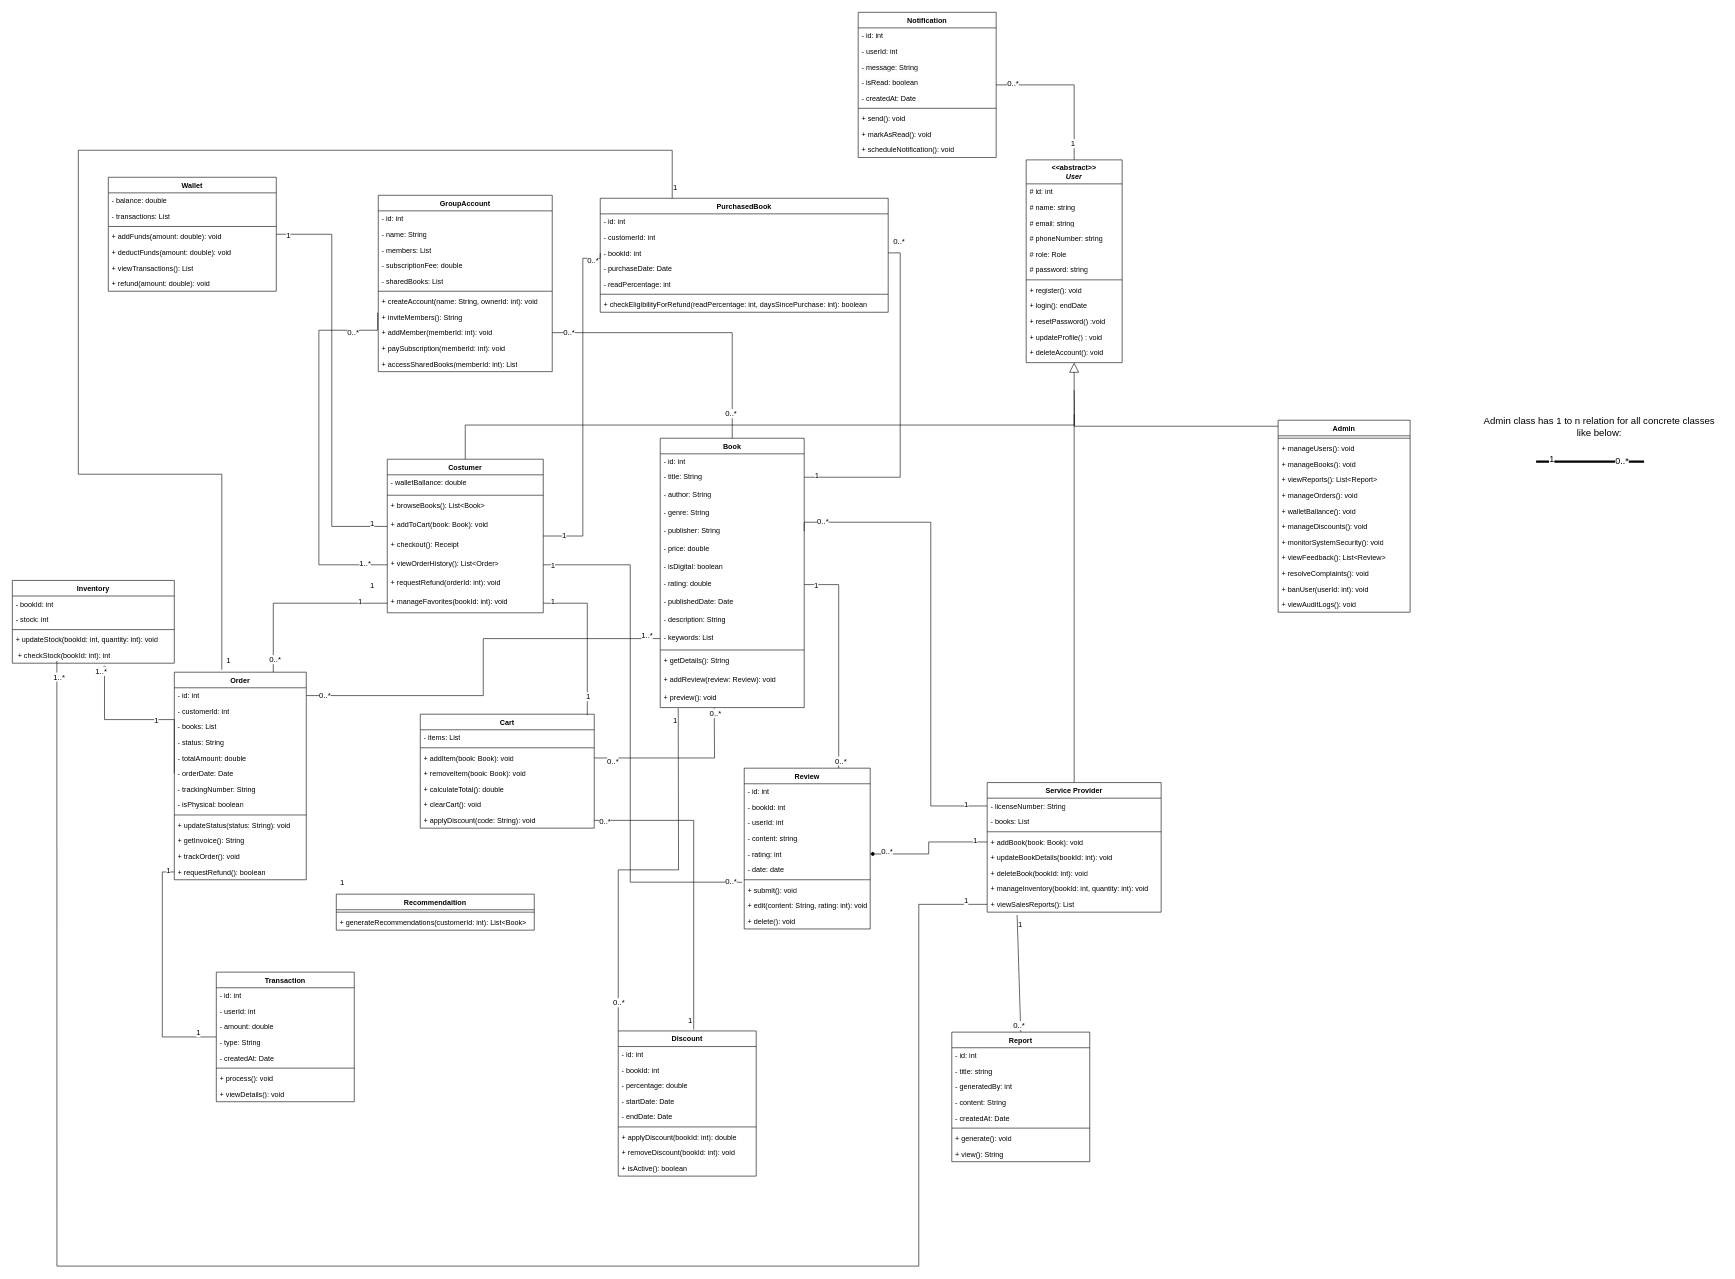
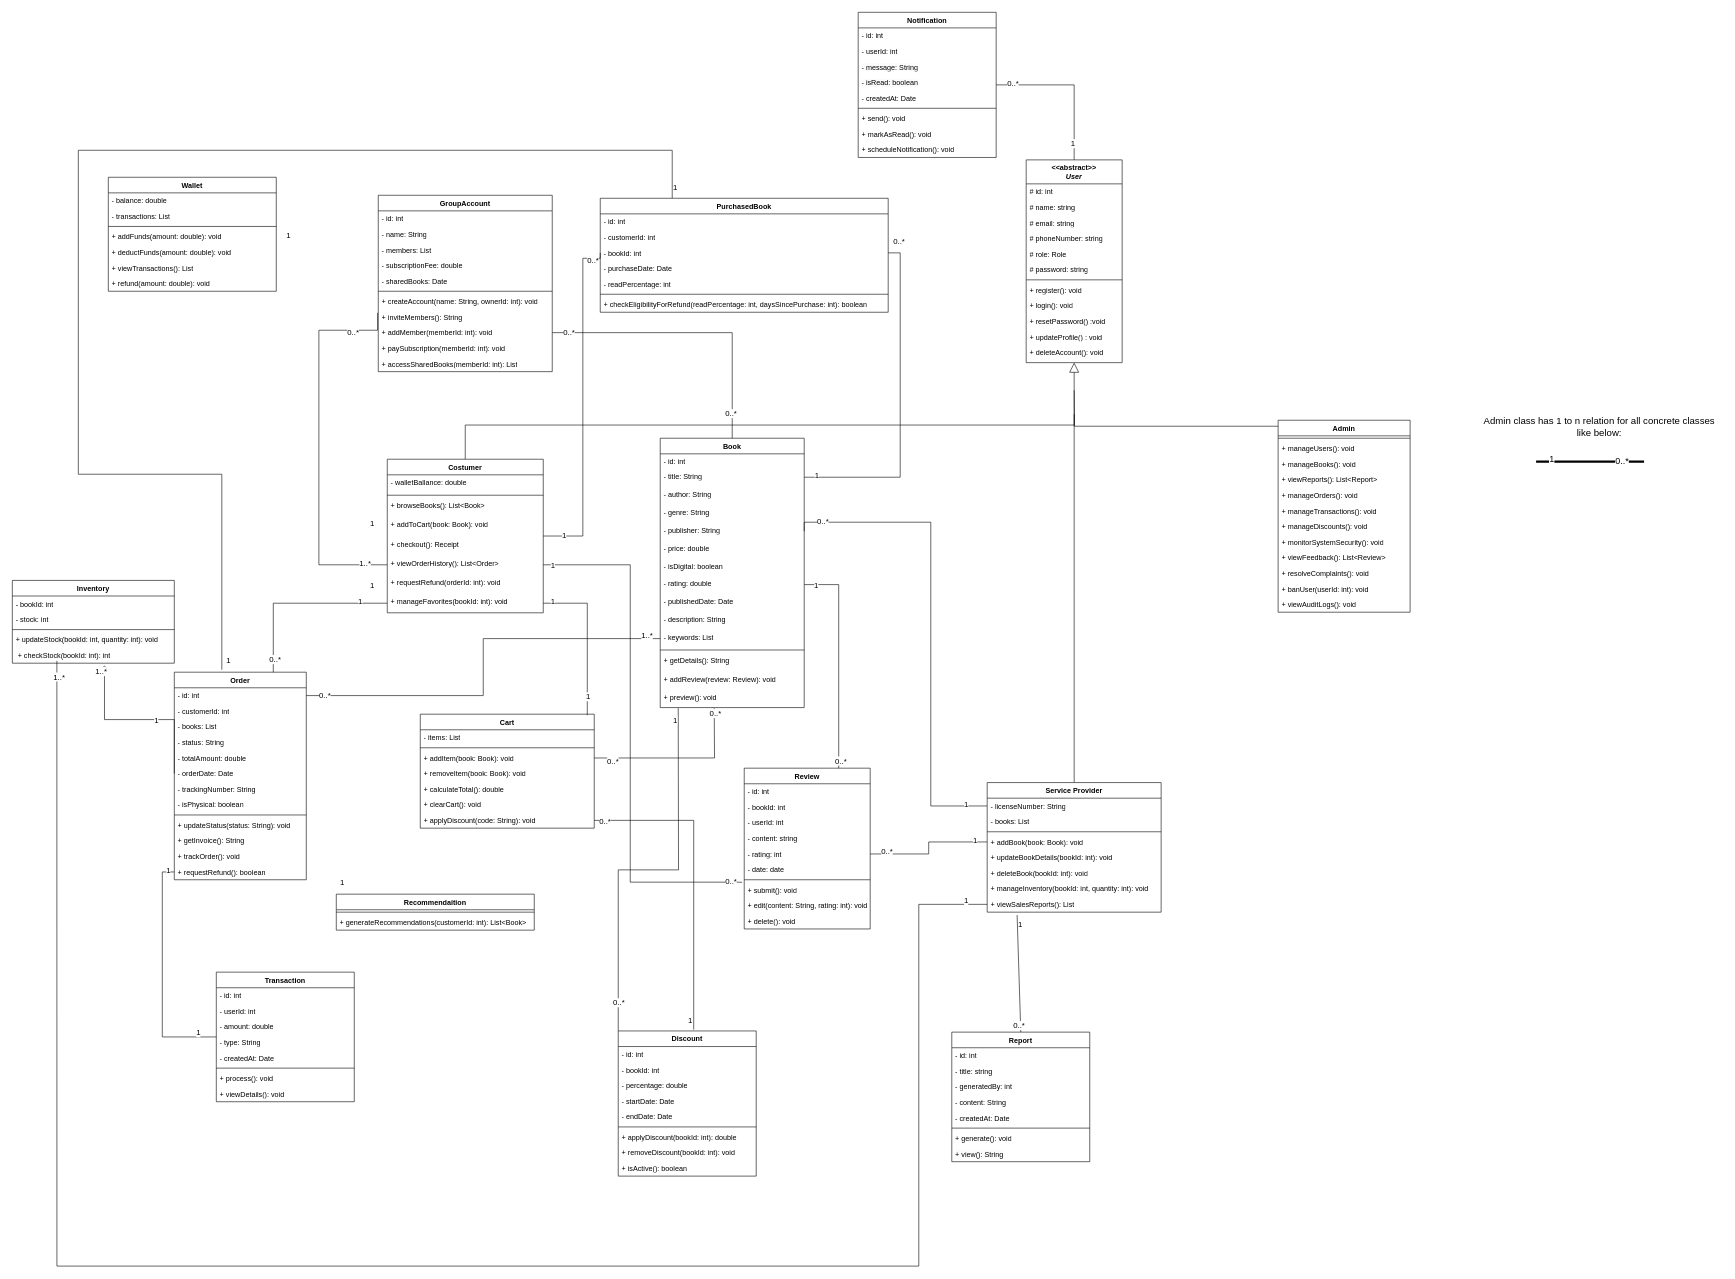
- <mxCell id="154" value="- sharedBooks: List&lt;div&gt;&lt;br/&gt;&lt;/div&gt;" style="text;strokeColor=none;fillColor=none;align=left;verticalAlign=top;spacingLeft=4;spacingRight=4;overflow=hidden;rotatable=0;points=[[0,0.5],[1,0.5]];portConstraint=eastwest;whiteSpace=wrap;html=1;" parent="149" vertex="1"><mxGeometry y="130" width="290" height="26" as="geometry" /></mxCell>
+ <mxCell id="154" value="- sharedBooks: Date&lt;div&gt;&lt;br/&gt;&lt;/div&gt;" style="text;strokeColor=none;fillColor=none;align=left;verticalAlign=top;spacingLeft=4;spacingRight=4;overflow=hidden;rotatable=0;points=[[0,0.5],[1,0.5]];portConstraint=eastwest;whiteSpace=wrap;html=1;" parent="149" vertex="1"><mxGeometry y="130" width="290" height="26" as="geometry" /></mxCell>
- <mxCell id="12" value="+ login(): endDate" style="text;strokeColor=none;fillColor=none;align=left;verticalAlign=top;spacingLeft=4;spacingRight=4;overflow=hidden;rotatable=0;points=[[0,0.5],[1,0.5]];portConstraint=eastwest;whiteSpace=wrap;html=1;" parent="3" vertex="1"><mxGeometry y="230" width="160" height="26" as="geometry" /></mxCell>
+ <mxCell id="12" value="+ login(): void" style="text;strokeColor=none;fillColor=none;align=left;verticalAlign=top;spacingLeft=4;spacingRight=4;overflow=hidden;rotatable=0;points=[[0,0.5],[1,0.5]];portConstraint=eastwest;whiteSpace=wrap;html=1;" parent="3" vertex="1"><mxGeometry y="230" width="160" height="26" as="geometry" /></mxCell>
- <mxCell id="191" style="edgeStyle=orthogonalEdgeStyle;rounded=0;orthogonalLoop=1;jettySize=auto;html=1;exitX=0;exitY=0.5;exitDx=0;exitDy=0;entryX=1;entryY=0.5;entryDx=0;entryDy=0;endArrow=none;endFill=0;" parent="1" source="22" target="101" edge="1"><mxGeometry relative="1" as="geometry" /></mxCell>
- <mxCell id="44" value="+ walletBallance(): void&lt;br style=&quot;padding: 0px; margin: 0px;&quot;&gt;&amp;nbsp; &amp;nbsp;&amp;nbsp;" style="text;strokeColor=none;fillColor=none;align=left;verticalAlign=top;spacingLeft=4;spacingRight=4;overflow=hidden;rotatable=0;points=[[0,0.5],[1,0.5]];portConstraint=eastwest;whiteSpace=wrap;html=1;" parent="38" vertex="1"><mxGeometry y="138" width="220" height="26" as="geometry" /></mxCell>
+ <mxCell id="44" value="+ manageTransactions(): void&lt;br style=&quot;padding: 0px; margin: 0px;&quot;&gt;&amp;nbsp; &amp;nbsp;&amp;nbsp;" style="text;strokeColor=none;fillColor=none;align=left;verticalAlign=top;spacingLeft=4;spacingRight=4;overflow=hidden;rotatable=0;points=[[0,0.5],[1,0.5]];portConstraint=eastwest;whiteSpace=wrap;html=1;" parent="38" vertex="1"><mxGeometry y="138" width="220" height="26" as="geometry" /></mxCell>
- <mxCell id="240" style="edgeStyle=orthogonalEdgeStyle;rounded=0;orthogonalLoop=1;jettySize=auto;html=1;entryX=1;entryY=0.5;entryDx=0;entryDy=0;endArrow=diamond;startFill=0;" parent="1" source="32" target="86" edge="1"><mxGeometry relative="1" as="geometry" /></mxCell>
+ <mxCell id="240" style="edgeStyle=orthogonalEdgeStyle;rounded=0;orthogonalLoop=1;jettySize=auto;html=1;entryX=1;entryY=0.5;entryDx=0;entryDy=0;endArrow=none;startFill=0;" parent="1" source="32" target="86" edge="1"><mxGeometry relative="1" as="geometry" /></mxCell>
